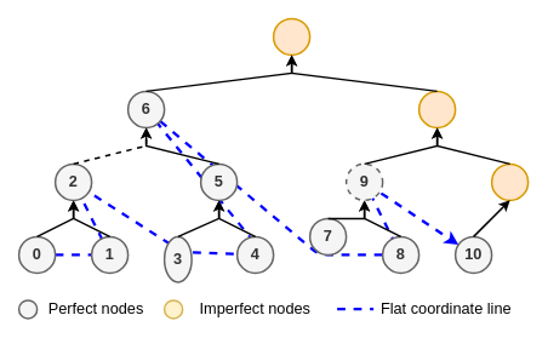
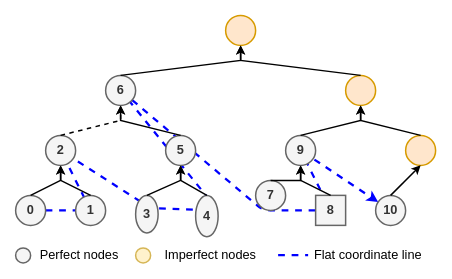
- <mxCell id="18" value="&lt;font color=&quot;#333333&quot; style=&quot;font-size: 17px;&quot;&gt;9&lt;/font&gt;" style="ellipse;whiteSpace=wrap;html=1;aspect=fixed;fontStyle=1;fillColor=#f5f5f5;strokeColor=#666666;fontColor=#333333;fontSize=17;strokeWidth=2;dashed=1;" vertex="1" parent="1"><mxGeometry x="380" y="180" width="40" height="40" as="geometry" /></mxCell>
+ <mxCell id="18" value="&lt;font color=&quot;#333333&quot; style=&quot;font-size: 17px;&quot;&gt;9&lt;/font&gt;" style="ellipse;whiteSpace=wrap;html=1;aspect=fixed;fontStyle=1;fillColor=#f5f5f5;strokeColor=#666666;fontColor=#333333;fontSize=17;strokeWidth=2;" vertex="1" parent="1"><mxGeometry x="380" y="180" width="40" height="40" as="geometry" /></mxCell>
- <mxCell id="11" value="4" style="ellipse;whiteSpace=wrap;html=1;aspect=fixed;fontStyle=1;fillColor=#f5f5f5;strokeColor=#666666;fontColor=#333333;fontSize=17;strokeWidth=2;" vertex="1" parent="1"><mxGeometry x="260" y="260" width="40" height="40" as="geometry" /></mxCell>
+ <mxCell id="11" value="4" style="ellipse;whiteSpace=wrap;html=1;aspect=fixed;fontStyle=1;fillColor=#f5f5f5;strokeColor=#666666;fontColor=#333333;fontSize=17;strokeWidth=2;" vertex="1" parent="1"><mxGeometry x="260" y="260" width="30" height="55" as="geometry" /></mxCell>
- <mxCell id="16" value="8" style="ellipse;whiteSpace=wrap;html=1;aspect=fixed;fontStyle=1;fillColor=#f5f5f5;strokeColor=#666666;fontColor=#333333;fontSize=17;strokeWidth=2;" vertex="1" parent="1"><mxGeometry x="420" y="260" width="40" height="40" as="geometry" /></mxCell>
+ <mxCell id="16" value="8" style="whiteSpace=wrap;html=1;aspect=fixed;fontStyle=1;fillColor=#f5f5f5;strokeColor=#666666;fontColor=#333333;fontSize=17;strokeWidth=2;rounded=0;" vertex="1" parent="1"><mxGeometry x="420" y="260" width="40" height="40" as="geometry" /></mxCell>
